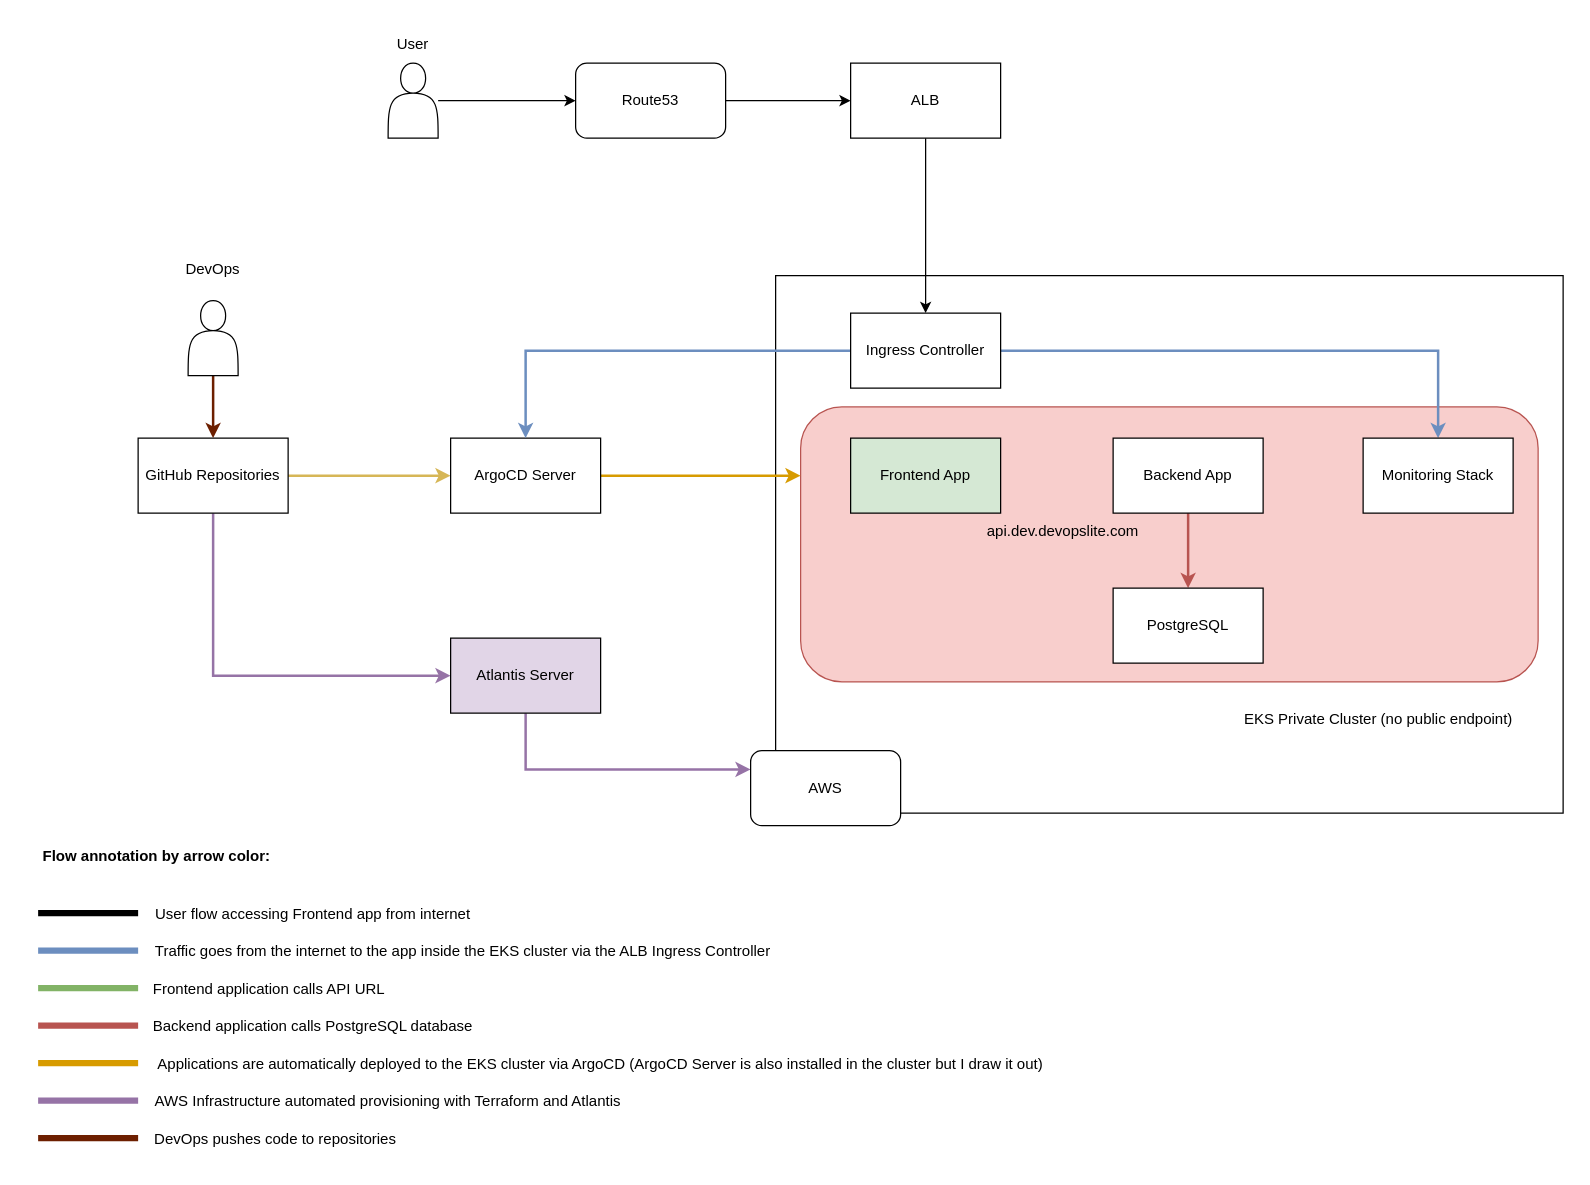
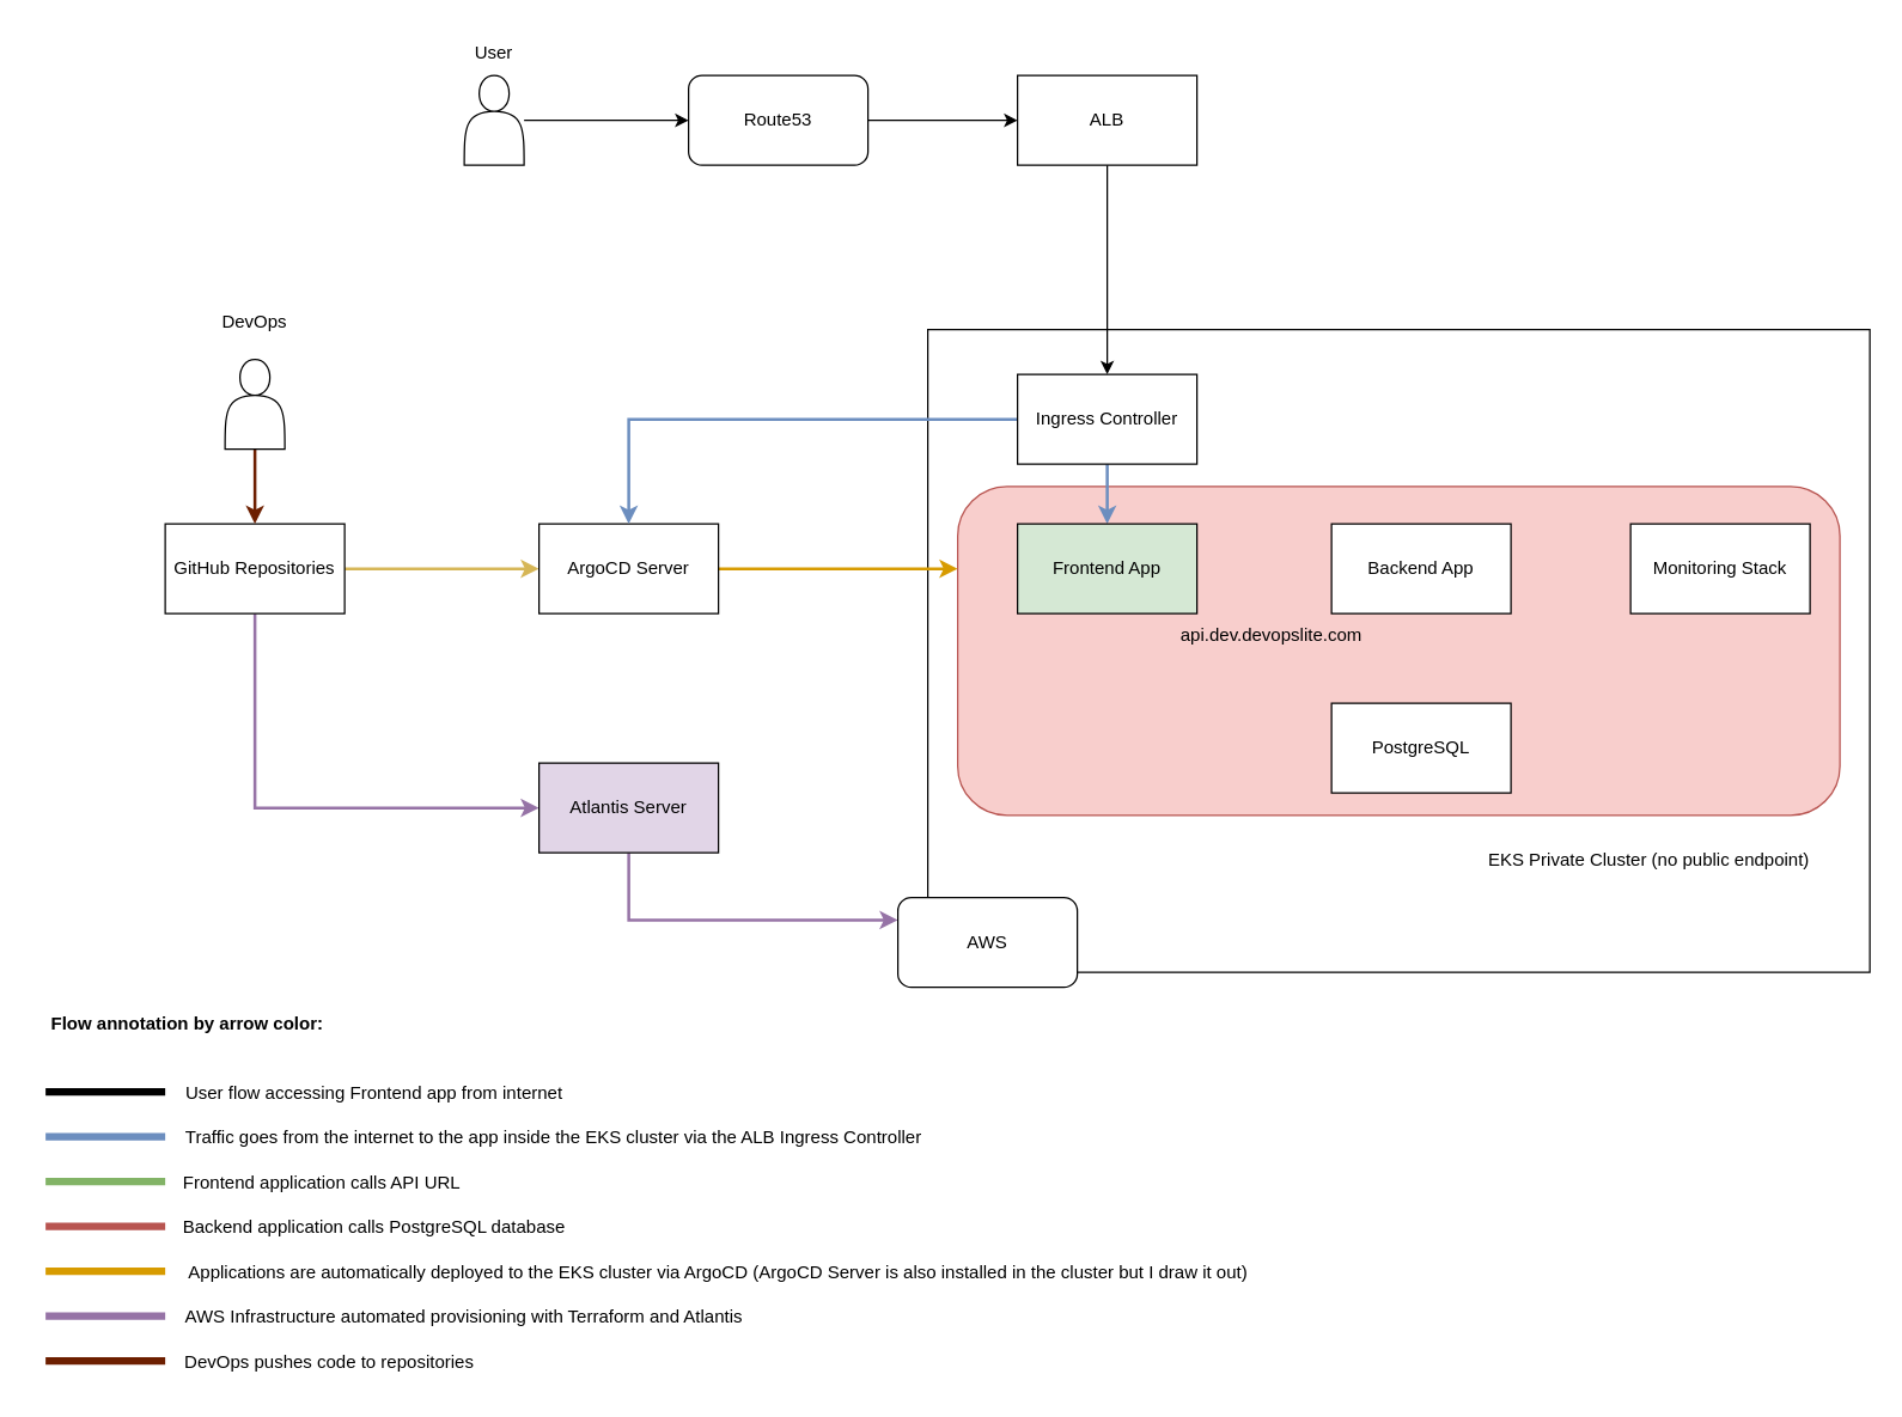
- <mxCell id="19" style="edgeStyle=orthogonalEdgeStyle;rounded=0;orthogonalLoop=1;jettySize=auto;html=1;entryX=0.5;entryY=0;entryDx=0;entryDy=0;fillColor=#dae8fc;strokeColor=#6c8ebf;strokeWidth=2;" edge="1" parent="1" source="20" target="25"><mxGeometry relative="1" as="geometry" /></mxCell>
+ <mxCell id="17" style="edgeStyle=orthogonalEdgeStyle;rounded=0;orthogonalLoop=1;jettySize=auto;html=1;entryX=0.5;entryY=0;entryDx=0;entryDy=0;fillColor=#dae8fc;strokeColor=#6c8ebf;strokeWidth=2;" edge="1" parent="1" source="20" target="21"><mxGeometry relative="1" as="geometry" /></mxCell>
- <mxCell id="22" style="edgeStyle=orthogonalEdgeStyle;rounded=0;orthogonalLoop=1;jettySize=auto;html=1;entryX=0.5;entryY=0;entryDx=0;entryDy=0;fillColor=#f8cecc;strokeColor=#b85450;strokeWidth=2;" edge="1" parent="1" source="23" target="24"><mxGeometry relative="1" as="geometry" /></mxCell>
